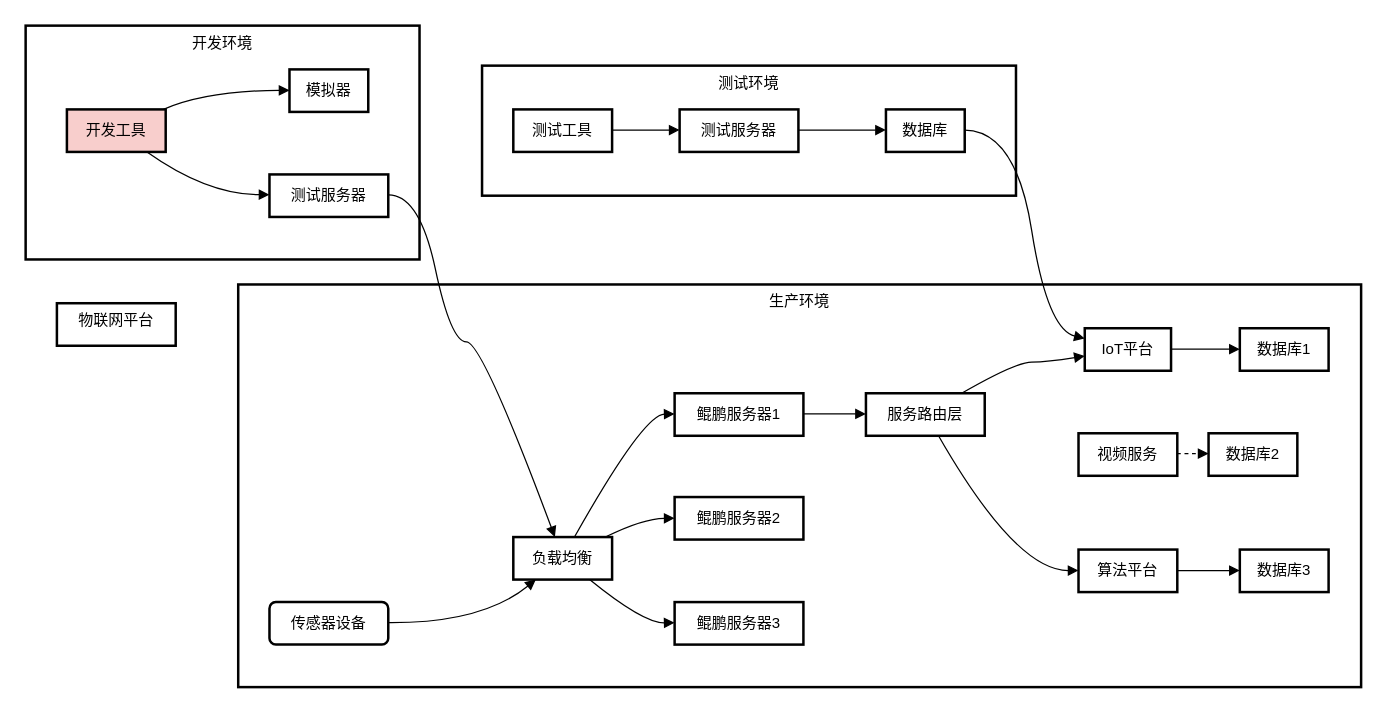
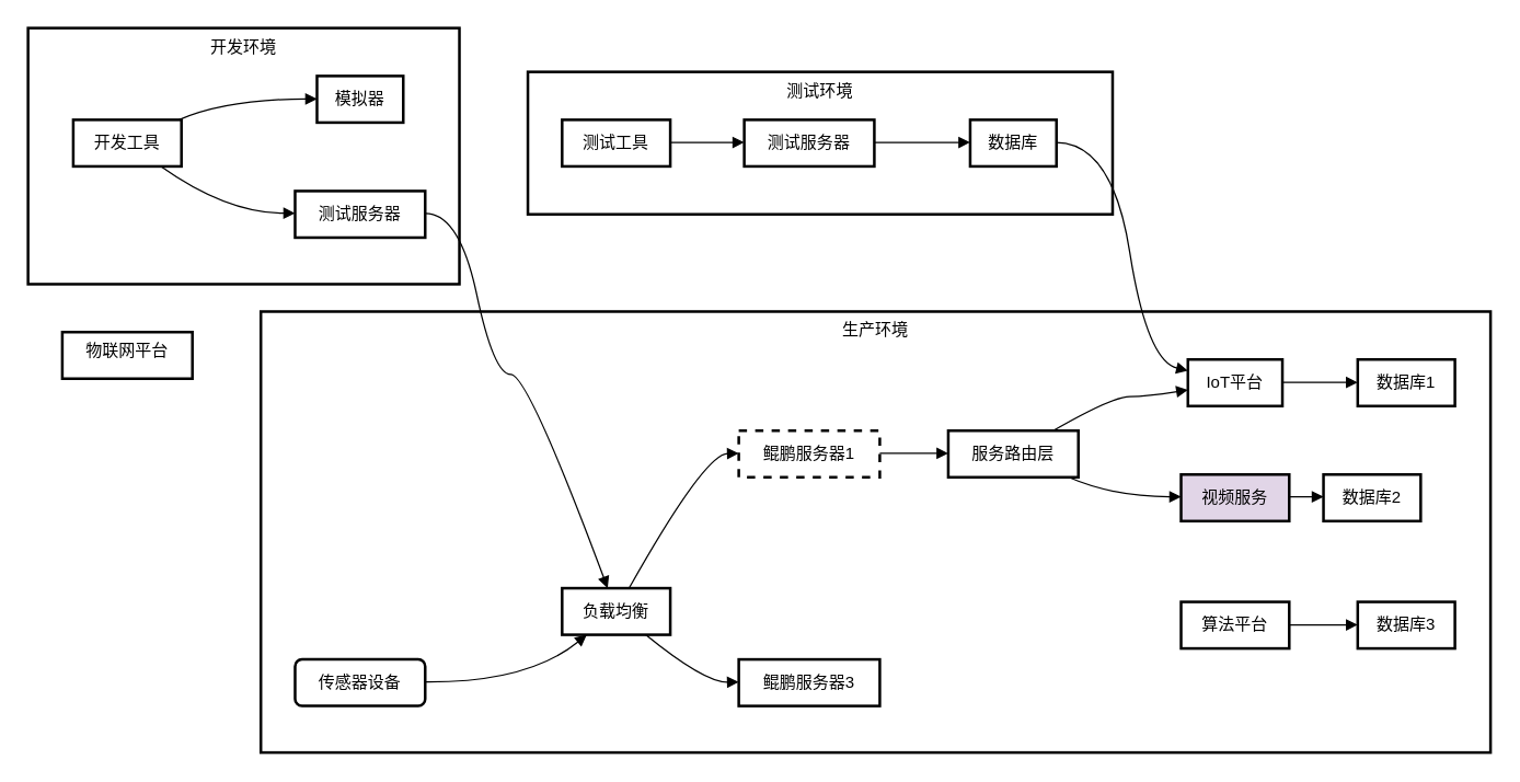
- <mxCell id="21" value="开发工具" style="whiteSpace=wrap;strokeWidth=2;fillColor=#f8cecc;" vertex="1" parent="1"><mxGeometry x="53" y="87" width="79" height="34" as="geometry" /></mxCell>
+ <mxCell id="21" value="开发工具" style="whiteSpace=wrap;strokeWidth=2;" vertex="1" parent="1"><mxGeometry x="53" y="87" width="79" height="34" as="geometry" /></mxCell>
- <mxCell id="5" value="鲲鹏服务器1" style="whiteSpace=wrap;strokeWidth=2;" vertex="1" parent="1"><mxGeometry x="539" y="314" width="103" height="34" as="geometry" /></mxCell>
+ <mxCell id="5" value="鲲鹏服务器1" style="whiteSpace=wrap;strokeWidth=2;dashed=1;" vertex="1" parent="1"><mxGeometry x="539" y="314" width="103" height="34" as="geometry" /></mxCell>
+ <mxCell id="34" value="" style="curved=1;startArrow=none;endArrow=block;exitX=0.907;exitY=0.978;entryX=0.005;entryY=0.478;rounded=0;" edge="1" parent="1" source="8" target="10"><mxGeometry relative="1" as="geometry"><Array as="points"><mxPoint x="812" y="362" /></Array></mxGeometry></mxCell>
- <mxCell id="37" value="" style="curved=1;startArrow=none;endArrow=block;exitX=1.005;exitY=0.478;entryX=0.006;entryY=0.478;rounded=0;dashed=1;" edge="1" parent="1" source="10" target="13"><mxGeometry relative="1" as="geometry"><Array as="points" /></mxGeometry></mxCell>
+ <mxCell id="37" value="" style="curved=1;startArrow=none;endArrow=block;exitX=1.005;exitY=0.478;entryX=0.006;entryY=0.478;rounded=0;" edge="1" parent="1" source="10" target="13"><mxGeometry relative="1" as="geometry"><Array as="points" /></mxGeometry></mxCell>
- <mxCell id="10" value="视频服务" style="whiteSpace=wrap;strokeWidth=2;" vertex="1" parent="1"><mxGeometry x="862" y="346" width="79" height="34" as="geometry" /></mxCell>
+ <mxCell id="10" value="视频服务" style="whiteSpace=wrap;strokeWidth=2;fillColor=#e1d5e7;" vertex="1" parent="1"><mxGeometry x="862" y="346" width="79" height="34" as="geometry" /></mxCell>
- <mxCell id="35" value="" style="curved=1;startArrow=none;endArrow=block;exitX=0.606;exitY=0.978;entryX=0.005;entryY=0.493;rounded=0;" edge="1" parent="1" source="8" target="11"><mxGeometry relative="1" as="geometry"><Array as="points"><mxPoint x="812" y="456" /></Array></mxGeometry></mxCell>
- <mxCell id="6" value="鲲鹏服务器2" style="whiteSpace=wrap;strokeWidth=2;" vertex="1" parent="1"><mxGeometry x="539" y="397" width="103" height="34" as="geometry" /></mxCell>
- <mxCell id="30" value="" style="curved=1;startArrow=none;endArrow=block;exitX=0.931;exitY=0;entryX=0;entryY=0.5;rounded=0;" edge="1" parent="1" source="3" target="6"><mxGeometry relative="1" as="geometry"><Array as="points"><mxPoint x="514" y="414" /></Array></mxGeometry></mxCell>
